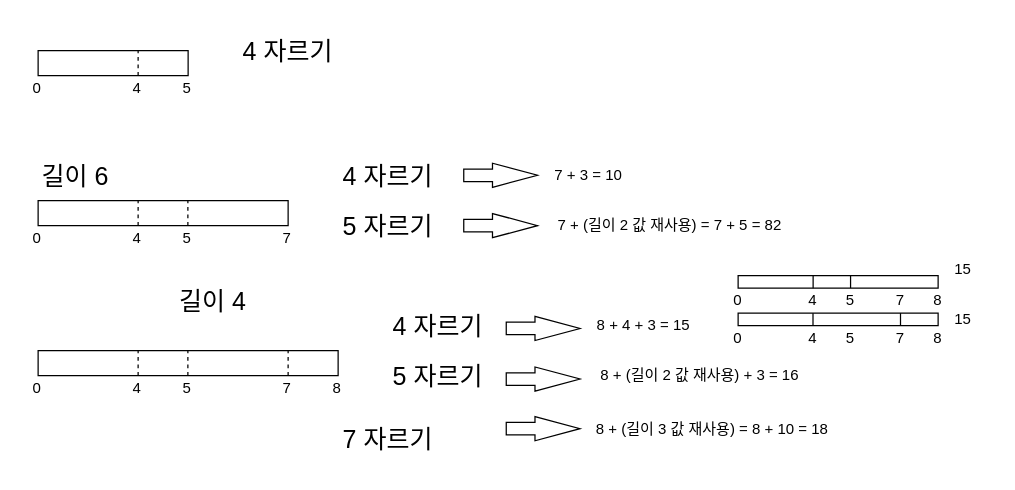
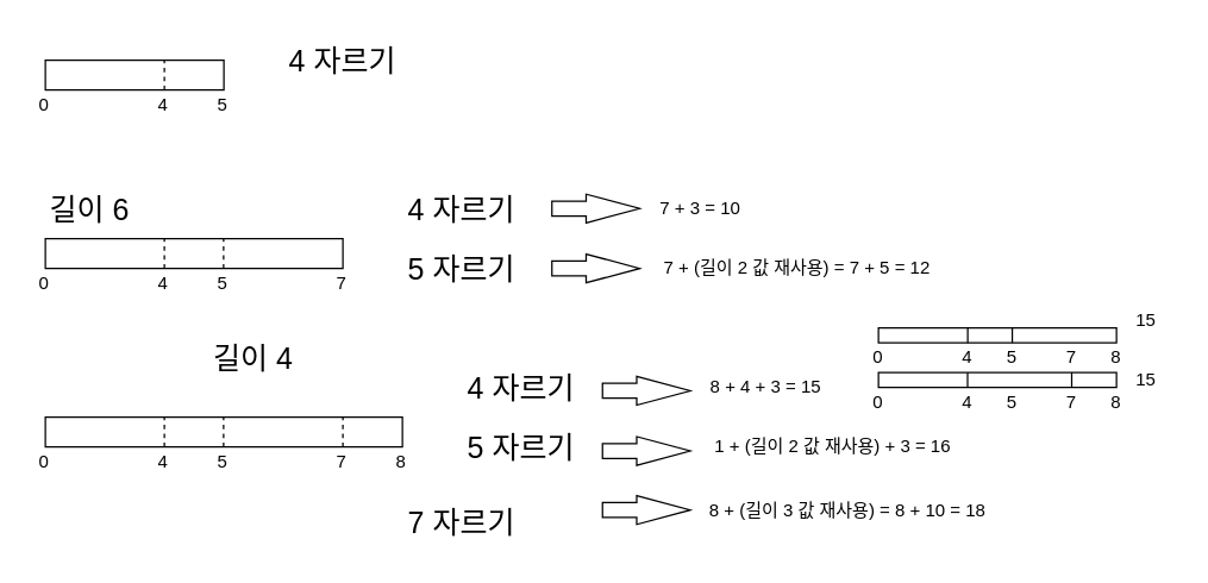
- <mxCell id="34" value="7 + (길이 2 값 재사용) = 7 + 5 = 82" style="text;html=1;align=center;verticalAlign=middle;resizable=0;points=[];autosize=1;strokeColor=none;fillColor=none;" vertex="1" parent="1"><mxGeometry x="430" y="165" width="210" height="30" as="geometry" /></mxCell>
+ <mxCell id="34" value="7 + (길이 2 값 재사용) = 7 + 5 = 12" style="text;html=1;align=center;verticalAlign=middle;resizable=0;points=[];autosize=1;strokeColor=none;fillColor=none;" vertex="1" parent="1"><mxGeometry x="430" y="165" width="210" height="30" as="geometry" /></mxCell>
- <mxCell id="39" value="8 + (길이 2 값 재사용) + 3 = 16" style="text;html=1;align=center;verticalAlign=middle;resizable=0;points=[];autosize=1;strokeColor=none;fillColor=none;" vertex="1" parent="1"><mxGeometry x="464" y="285" width="190" height="30" as="geometry" /></mxCell>
+ <mxCell id="39" value="1 + (길이 2 값 재사용) + 3 = 16" style="text;html=1;align=center;verticalAlign=middle;resizable=0;points=[];autosize=1;strokeColor=none;fillColor=none;" vertex="1" parent="1"><mxGeometry x="464" y="285" width="190" height="30" as="geometry" /></mxCell>
